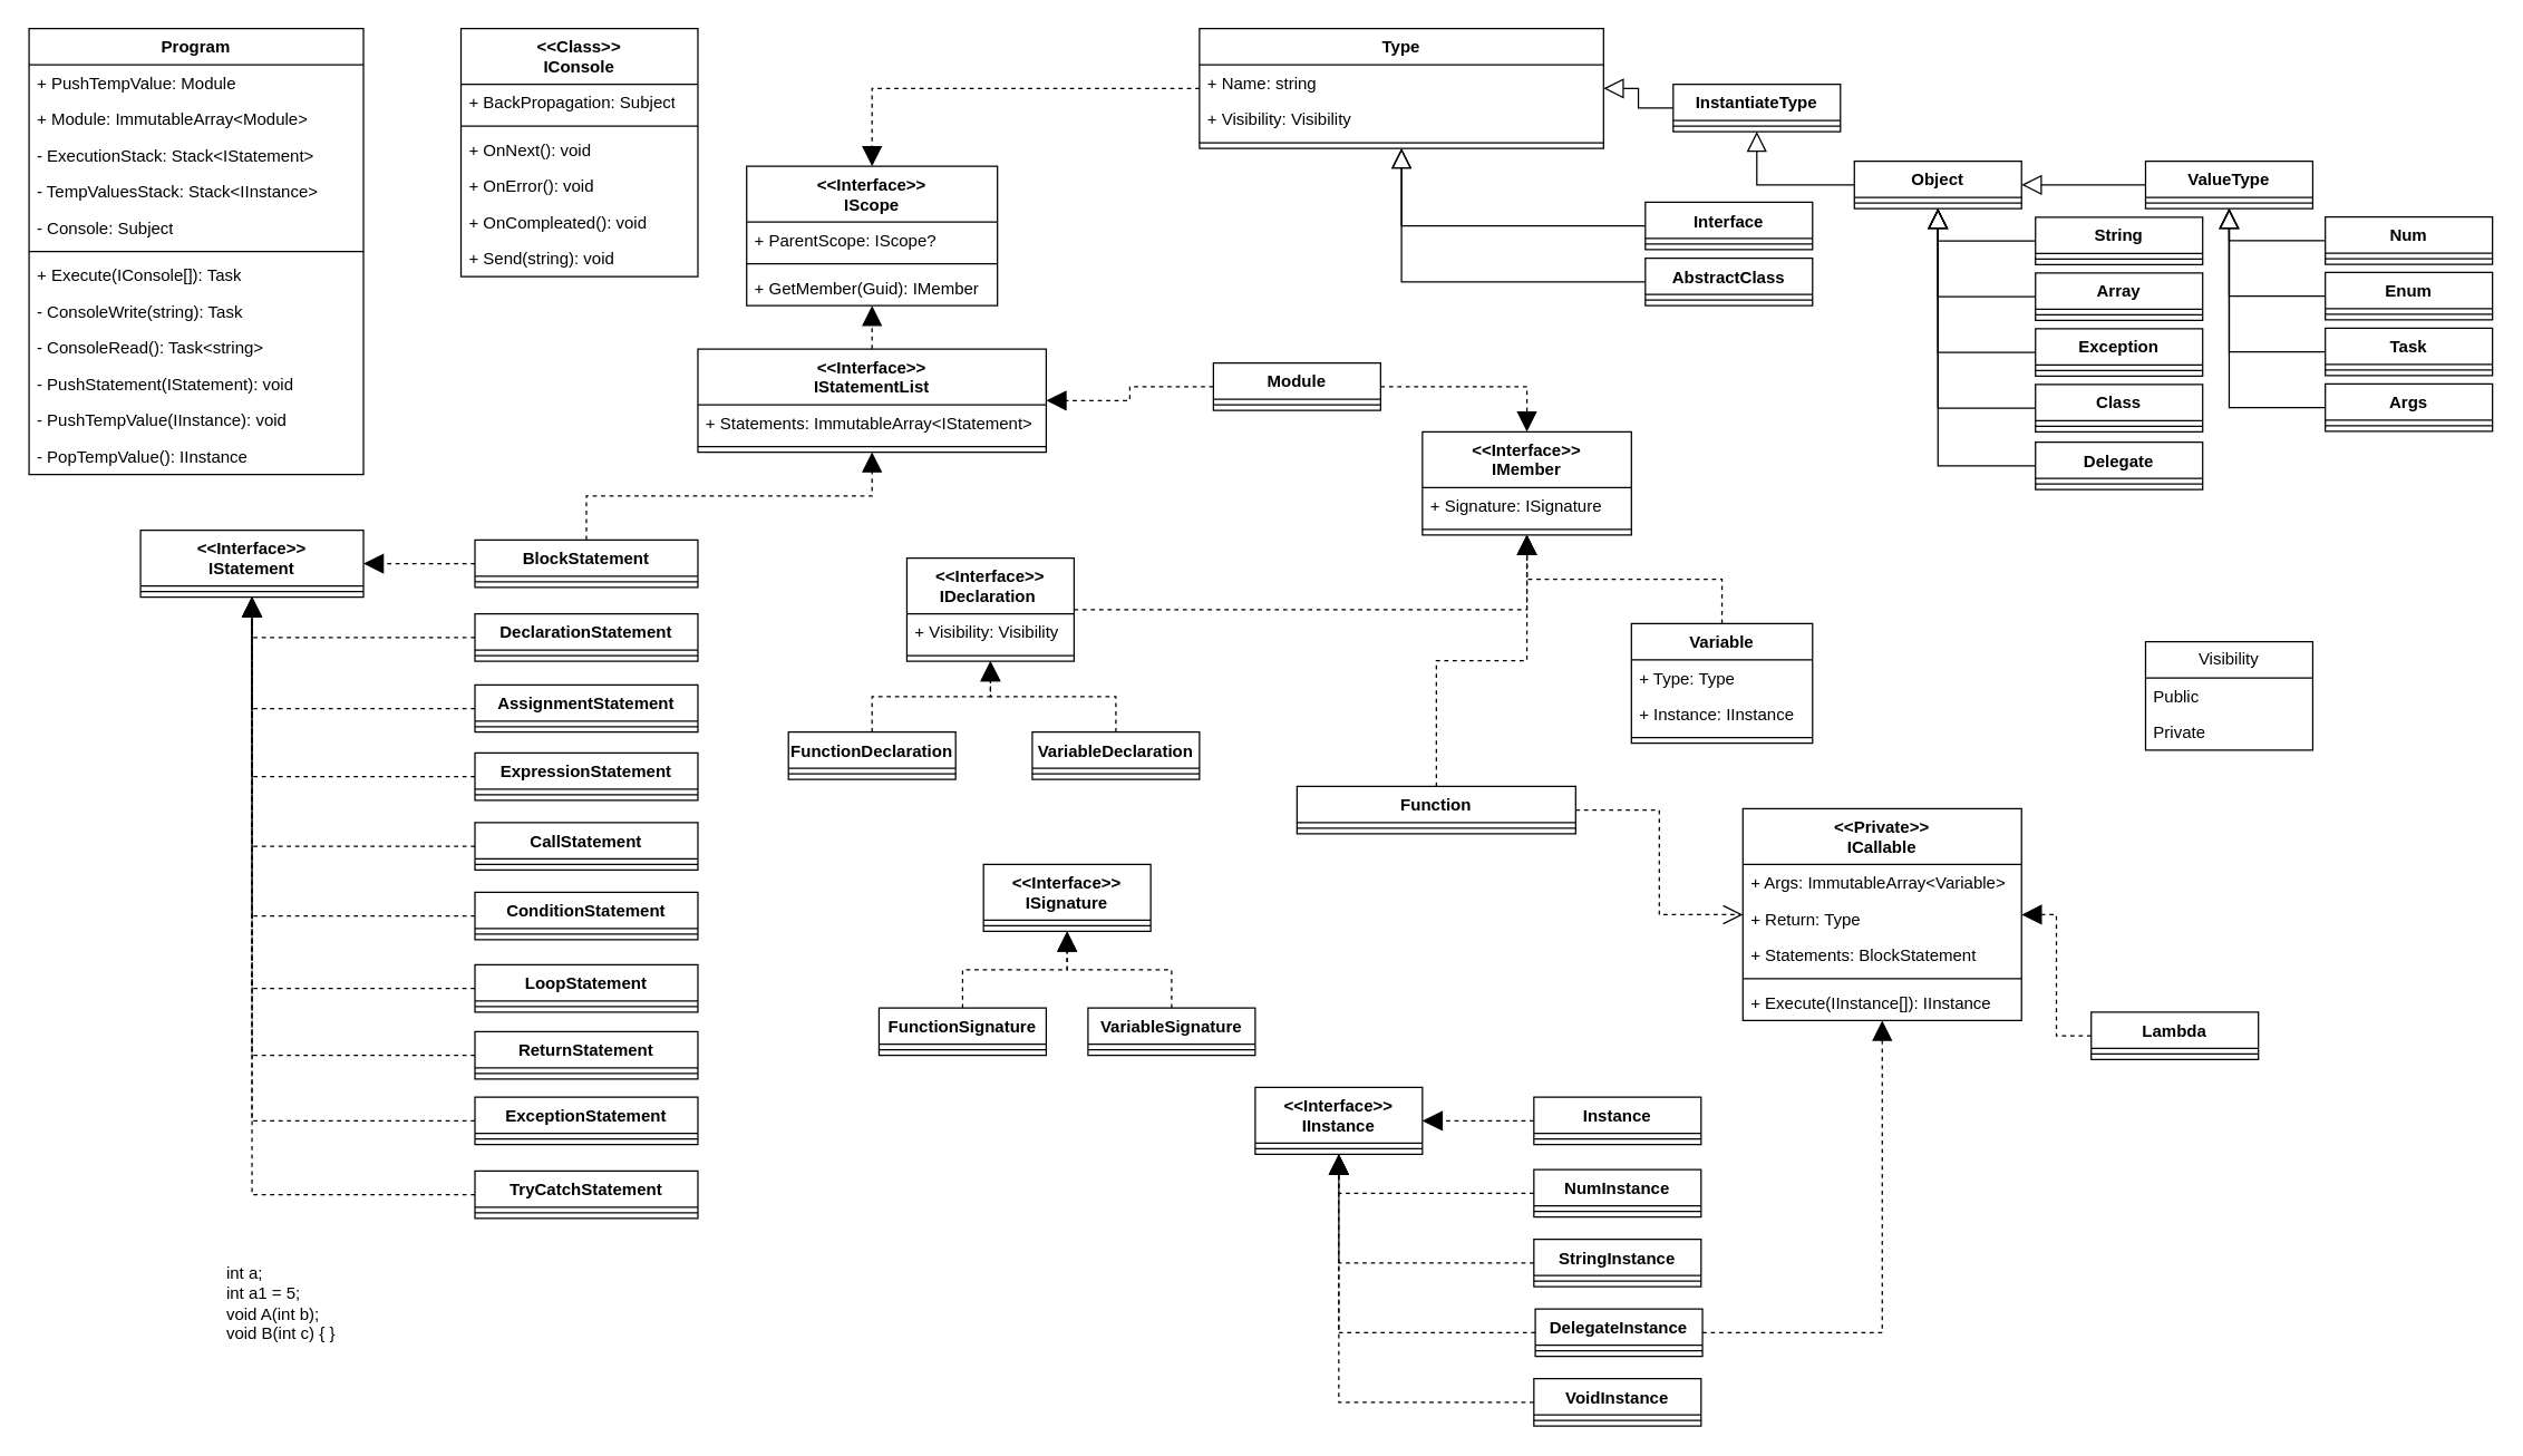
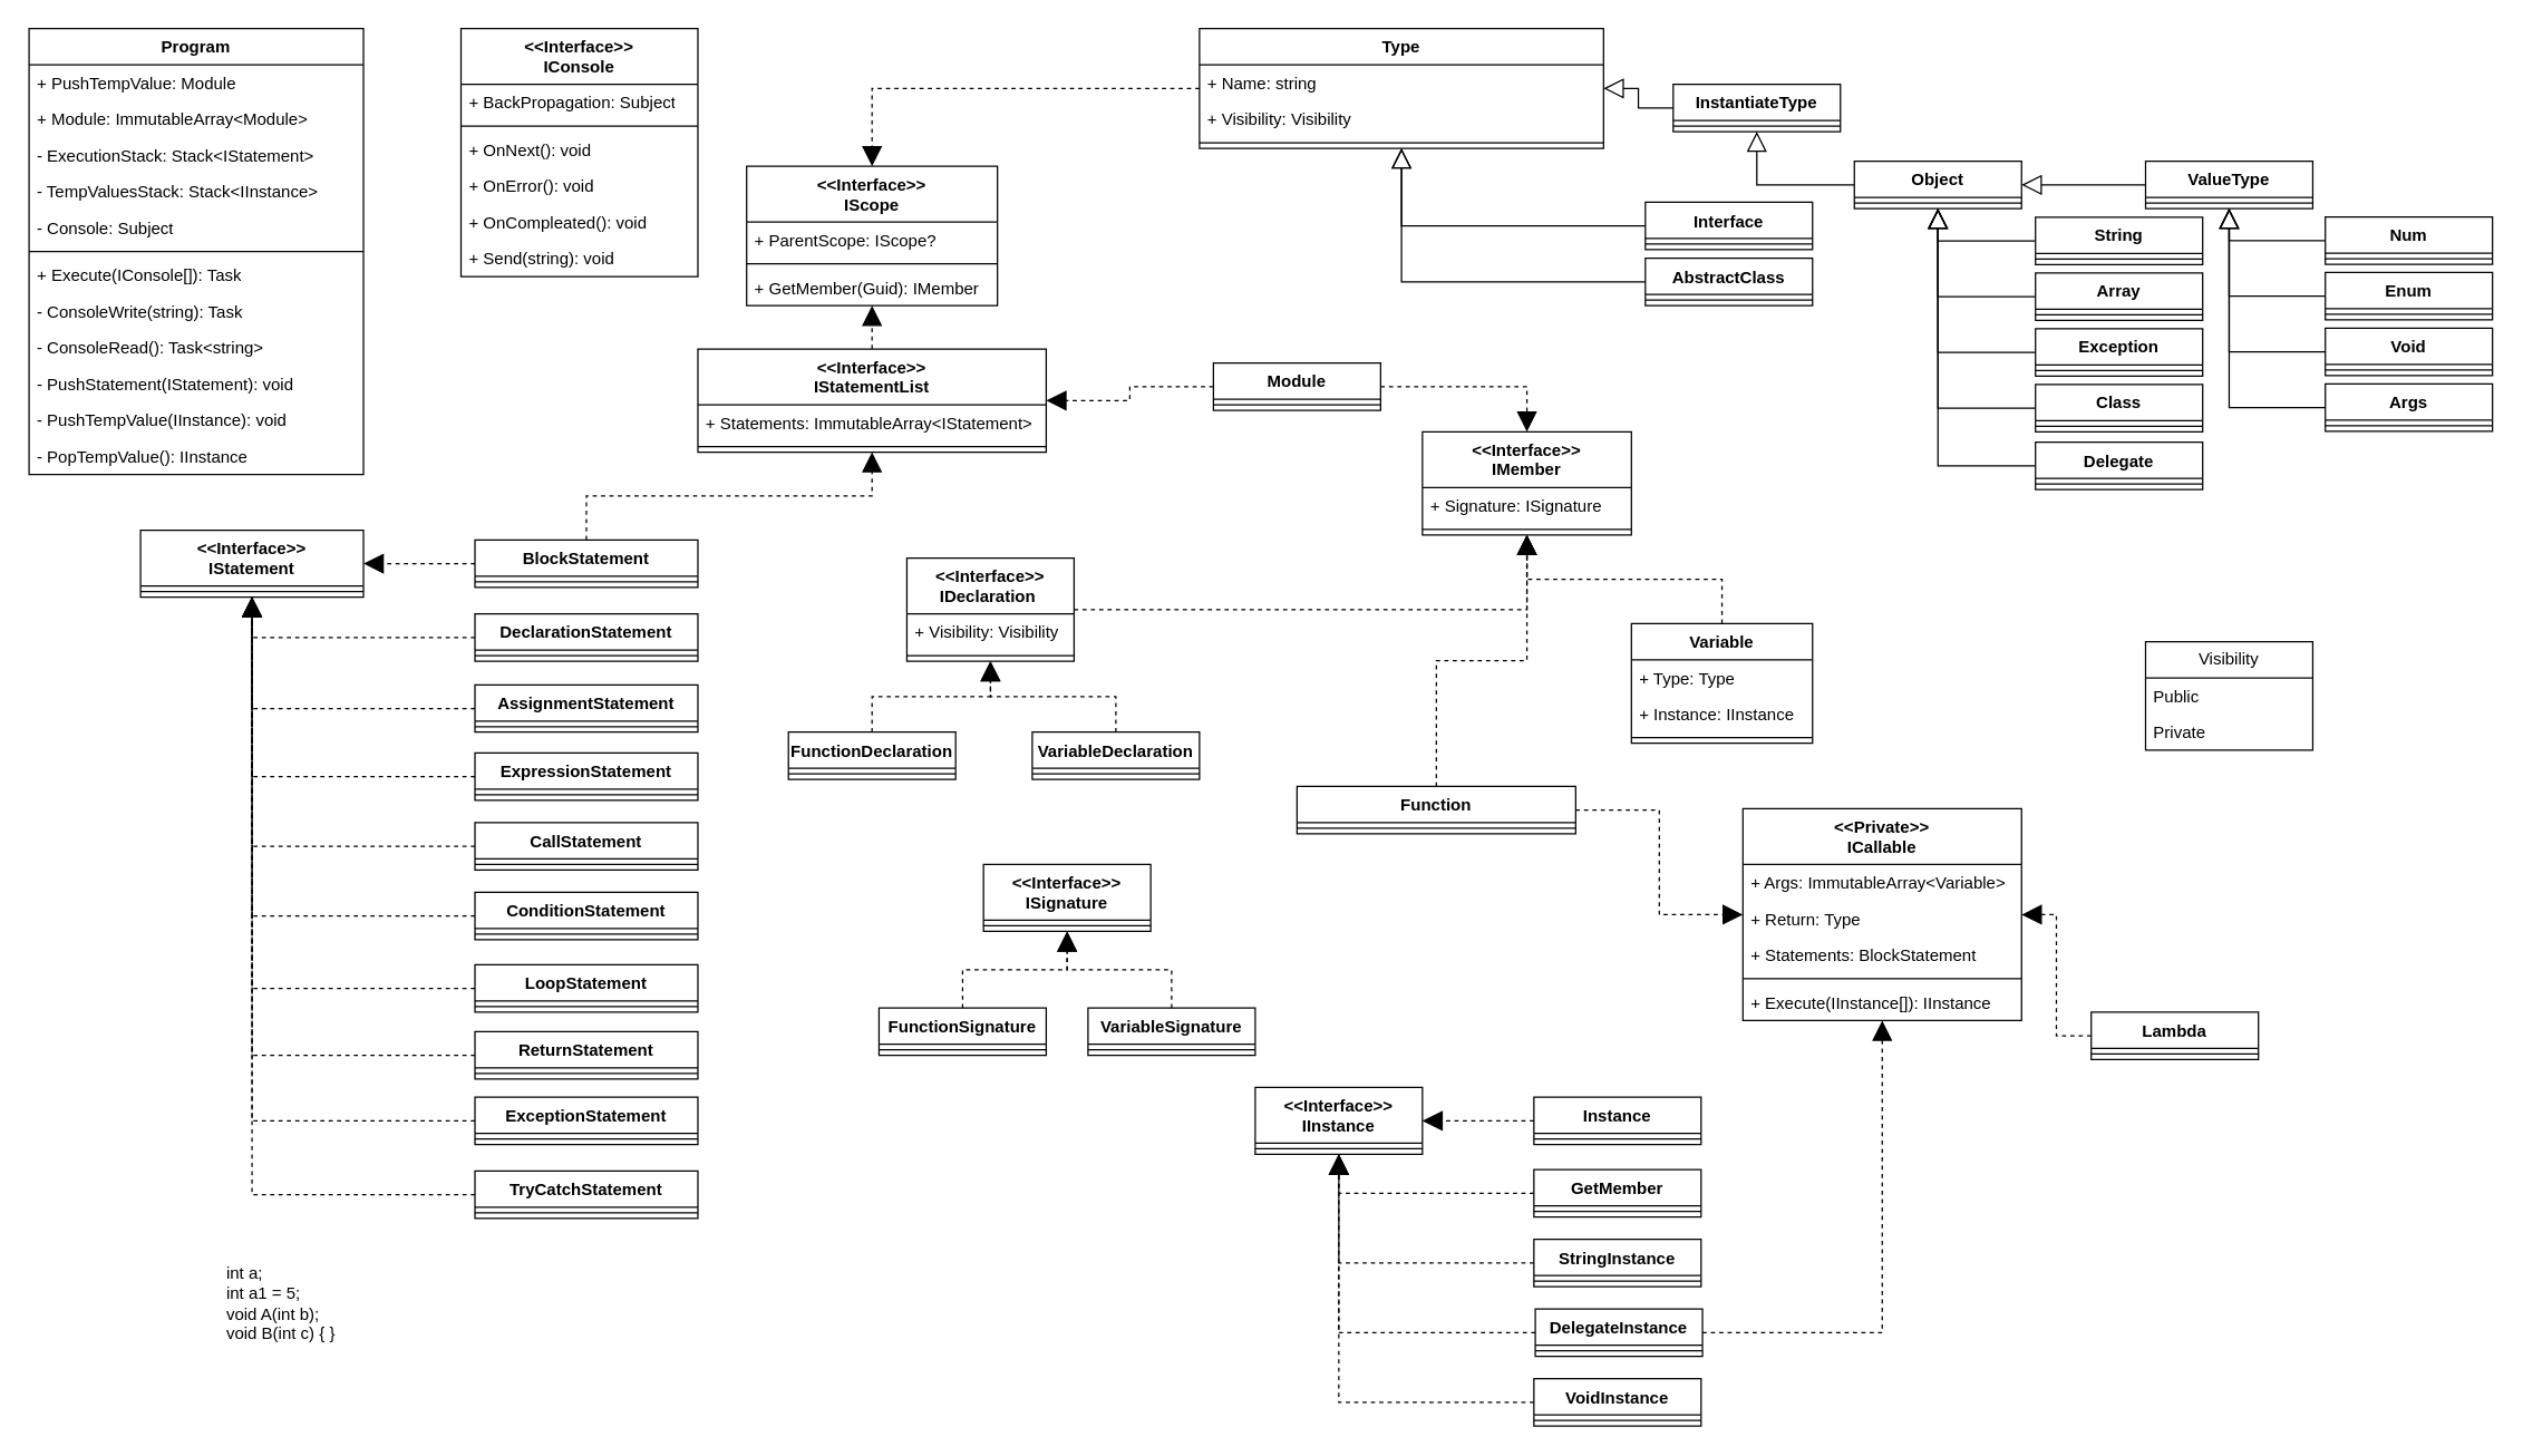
- <mxCell id="44" value="&amp;lt;&amp;lt;Class&amp;gt;&amp;gt;&lt;br&gt;IConsole" style="swimlane;fontStyle=1;align=center;verticalAlign=top;childLayout=stackLayout;horizontal=1;startSize=40;horizontalStack=0;resizeParent=1;resizeParentMax=0;resizeLast=0;collapsible=1;marginBottom=0;whiteSpace=wrap;html=1;" parent="1" vertex="1"><mxGeometry x="330" width="170" height="178" as="geometry" y="20"><mxRectangle x="320" width="110" height="40" as="alternateBounds" /></mxGeometry></mxCell>
+ <mxCell id="44" value="&amp;lt;&amp;lt;Interface&amp;gt;&amp;gt;&lt;br&gt;IConsole" style="swimlane;fontStyle=1;align=center;verticalAlign=top;childLayout=stackLayout;horizontal=1;startSize=40;horizontalStack=0;resizeParent=1;resizeParentMax=0;resizeLast=0;collapsible=1;marginBottom=0;whiteSpace=wrap;html=1;" parent="1" vertex="1"><mxGeometry x="330" width="170" height="178" as="geometry" y="20"><mxRectangle x="320" width="110" height="40" as="alternateBounds" /></mxGeometry></mxCell>
- <mxCell id="109" value="Task" style="swimlane;fontStyle=1;align=center;verticalAlign=top;childLayout=stackLayout;horizontal=1;startSize=26;horizontalStack=0;resizeParent=1;resizeParentMax=0;resizeLast=0;collapsible=1;marginBottom=0;whiteSpace=wrap;html=1;" parent="1" vertex="1"><mxGeometry x="1668" y="234.96" width="120" height="34" as="geometry" /></mxCell>
+ <mxCell id="109" value="Void" style="swimlane;fontStyle=1;align=center;verticalAlign=top;childLayout=stackLayout;horizontal=1;startSize=26;horizontalStack=0;resizeParent=1;resizeParentMax=0;resizeLast=0;collapsible=1;marginBottom=0;whiteSpace=wrap;html=1;" parent="1" vertex="1"><mxGeometry x="1668" y="234.96" width="120" height="34" as="geometry" /></mxCell>
- <mxCell id="143" value="" style="endArrow=open;dashed=1;endFill=1;endSize=12;html=1;rounded=0;edgeStyle=orthogonalEdgeStyle;elbow=vertical;" parent="1" source="139" target="133" edge="1"><mxGeometry width="160" relative="1" as="geometry"><mxPoint x="1460" y="742" as="sourcePoint" /><mxPoint x="1570" y="742" as="targetPoint" /></mxGeometry></mxCell>
+ <mxCell id="143" value="" style="endArrow=block;dashed=1;endFill=1;endSize=12;html=1;rounded=0;edgeStyle=orthogonalEdgeStyle;elbow=vertical;" parent="1" source="139" target="133" edge="1"><mxGeometry width="160" relative="1" as="geometry"><mxPoint x="1460" y="742" as="sourcePoint" /><mxPoint x="1570" y="742" as="targetPoint" /></mxGeometry></mxCell>
- <mxCell id="74" value="NumInstance" style="swimlane;fontStyle=1;align=center;verticalAlign=top;childLayout=stackLayout;horizontal=1;startSize=26;horizontalStack=0;resizeParent=1;resizeParentMax=0;resizeLast=0;collapsible=1;marginBottom=0;whiteSpace=wrap;html=1;" parent="1" vertex="1"><mxGeometry x="1100" y="839" width="120" height="34" as="geometry" /></mxCell>
+ <mxCell id="74" value="GetMember" style="swimlane;fontStyle=1;align=center;verticalAlign=top;childLayout=stackLayout;horizontal=1;startSize=26;horizontalStack=0;resizeParent=1;resizeParentMax=0;resizeLast=0;collapsible=1;marginBottom=0;whiteSpace=wrap;html=1;" parent="1" vertex="1"><mxGeometry x="1100" y="839" width="120" height="34" as="geometry" /></mxCell>
